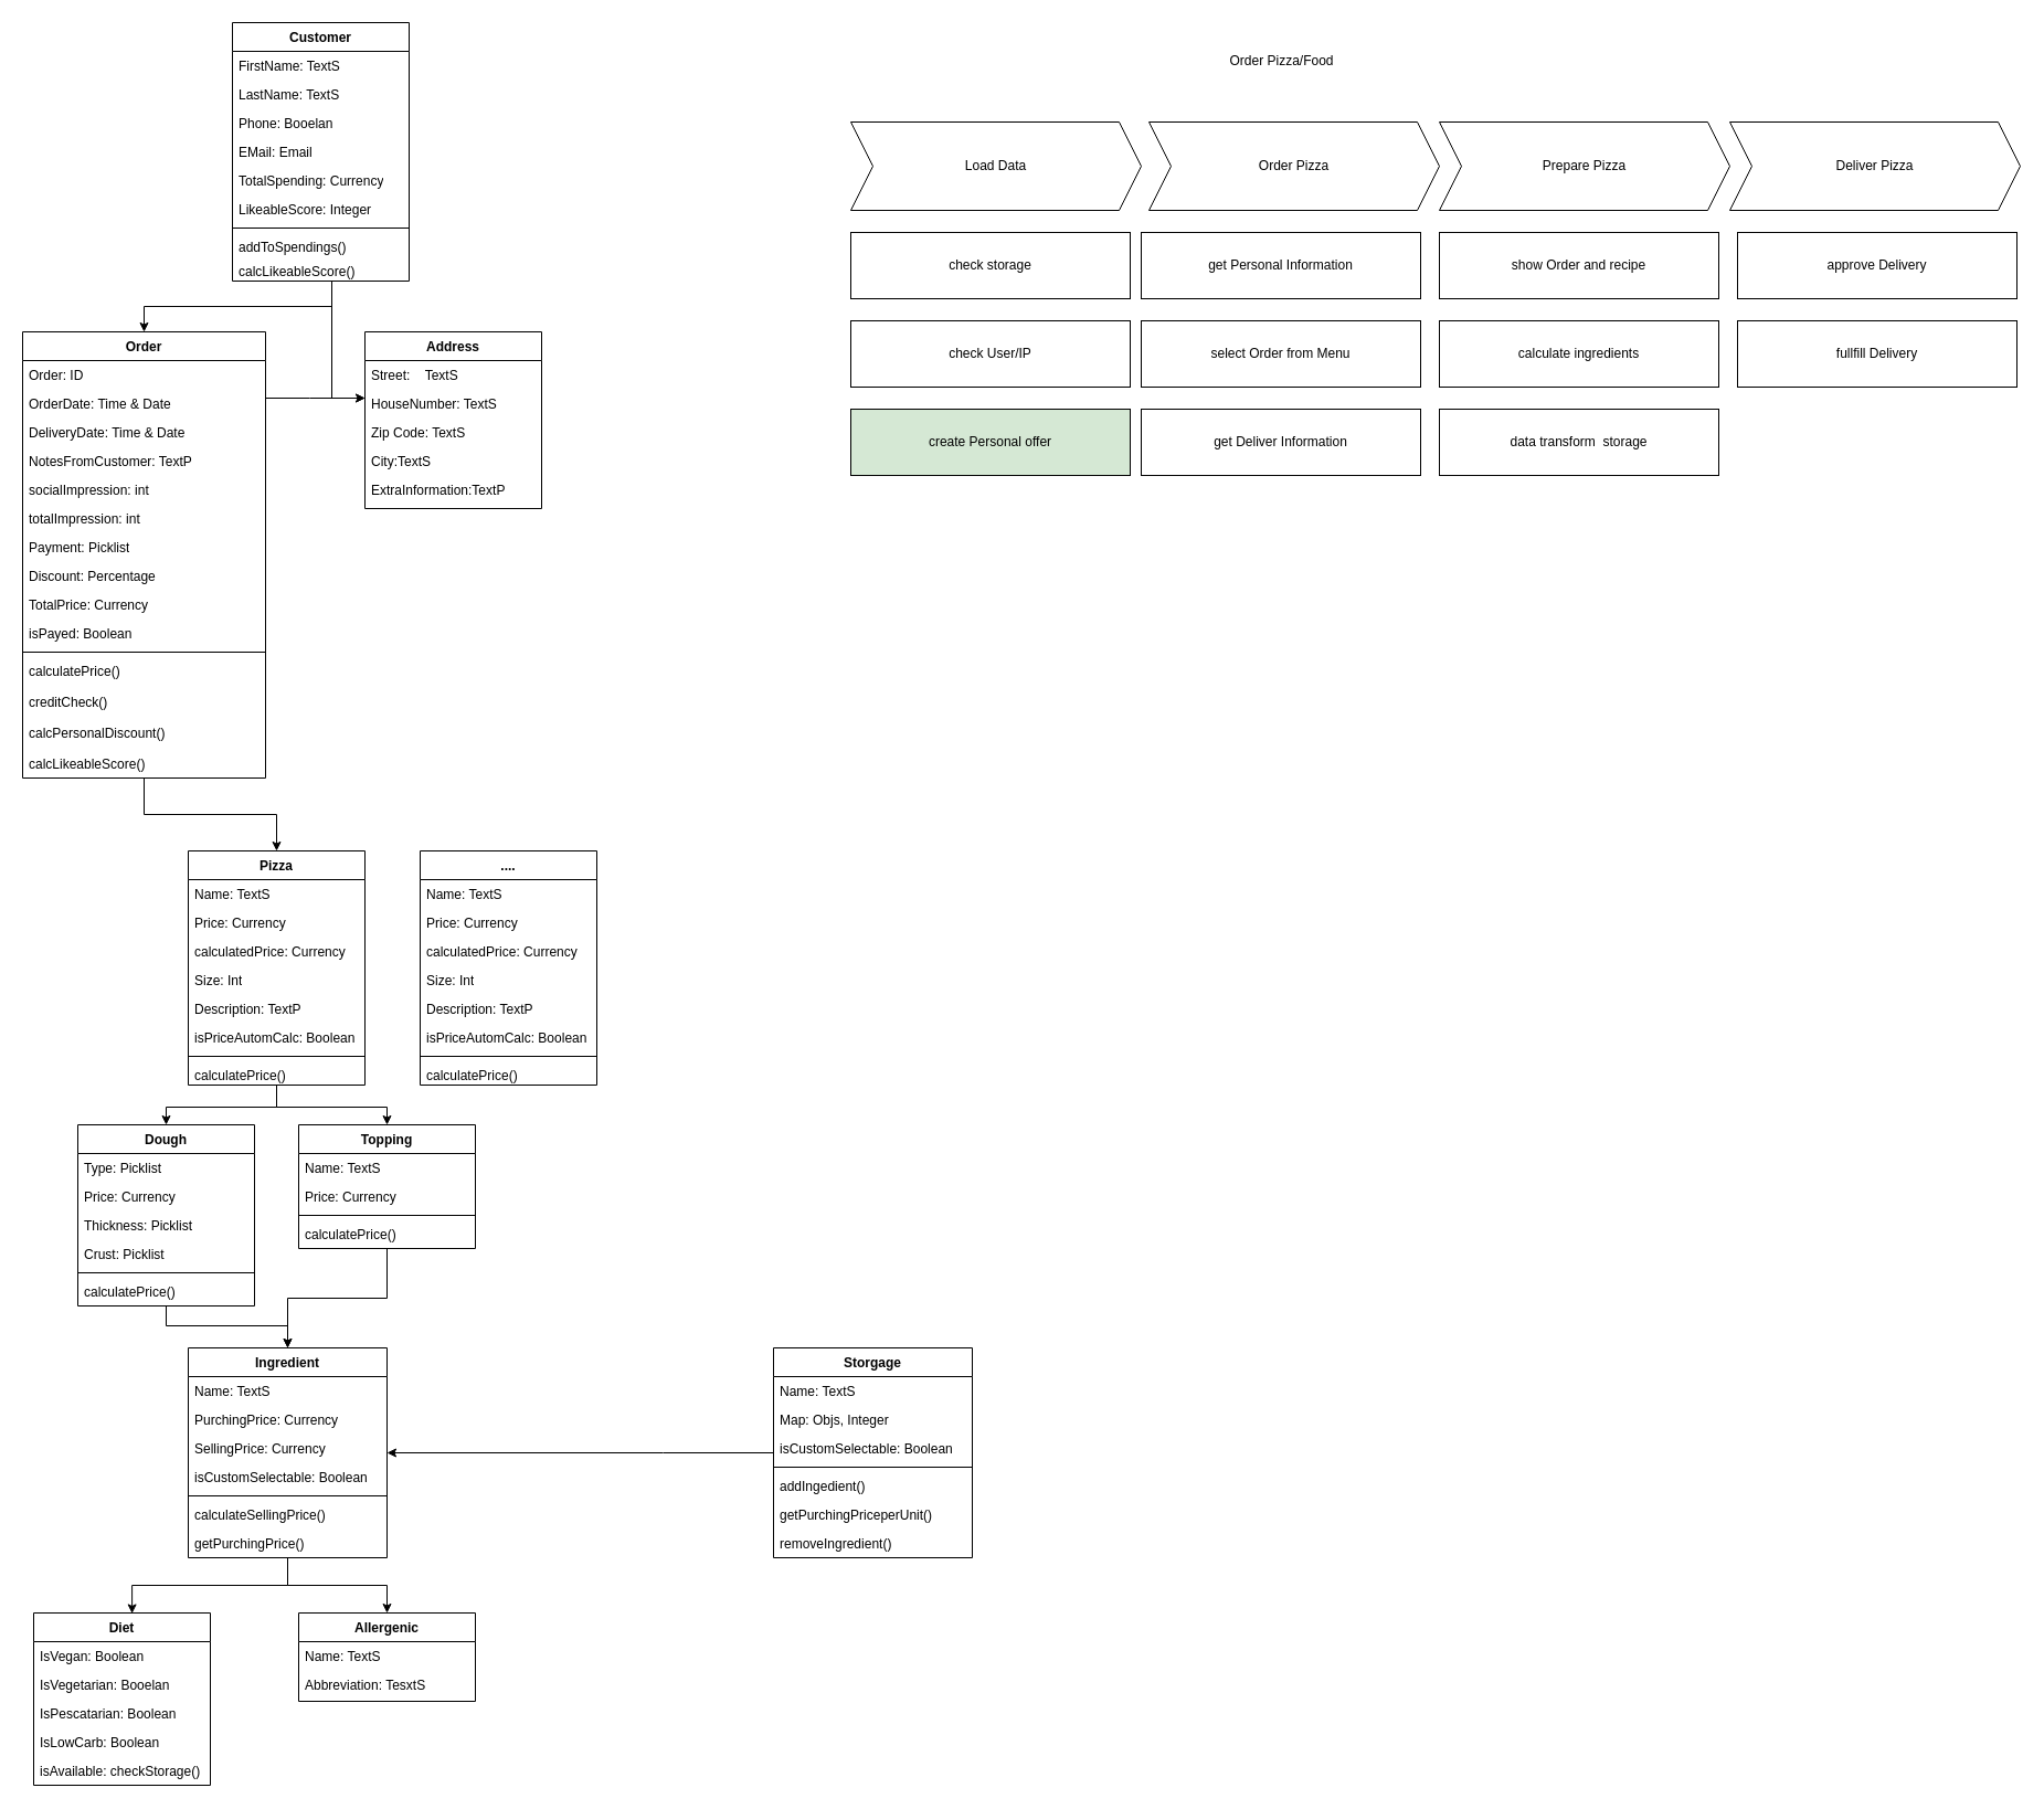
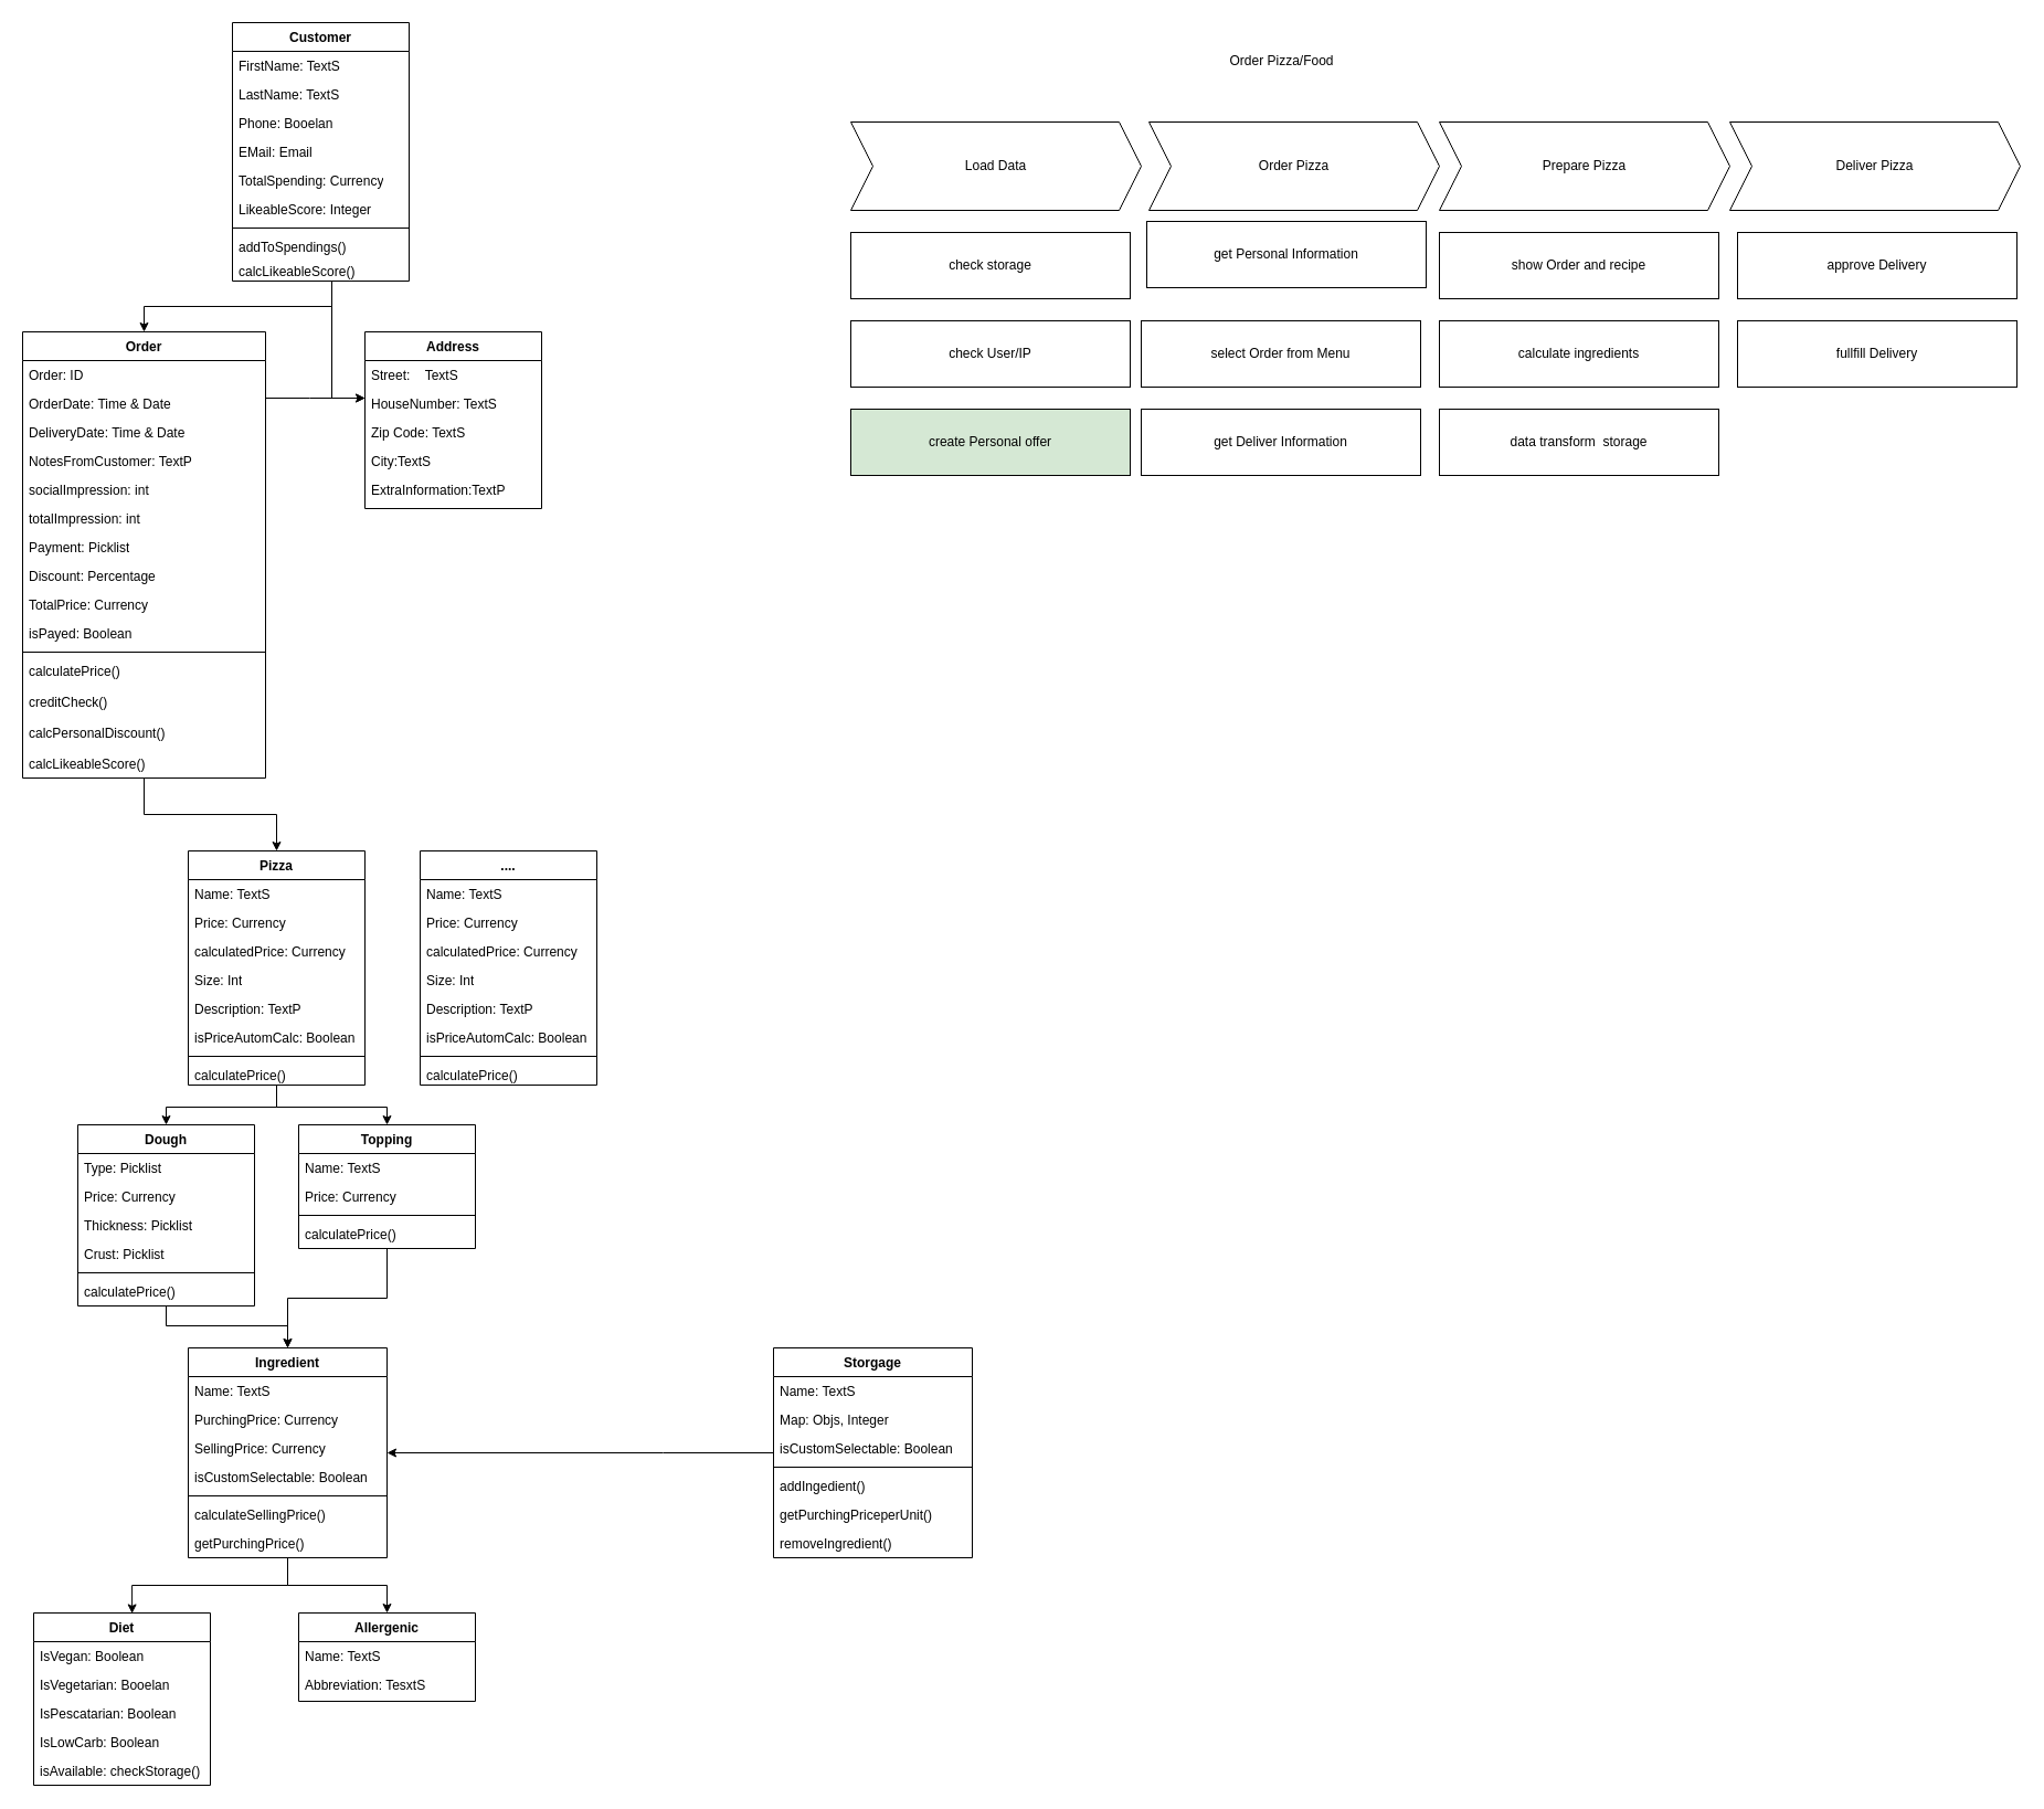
- <mxCell id="71" value="get Personal Information" style="rounded=0;whiteSpace=wrap;html=1;" vertex="1" parent="1"><mxGeometry x="1033" y="210" width="253" height="60" as="geometry" /></mxCell>
+ <mxCell id="71" value="get Personal Information" style="rounded=0;whiteSpace=wrap;html=1;" vertex="1" parent="1"><mxGeometry x="1038" y="200" width="253" height="60" as="geometry" /></mxCell>
